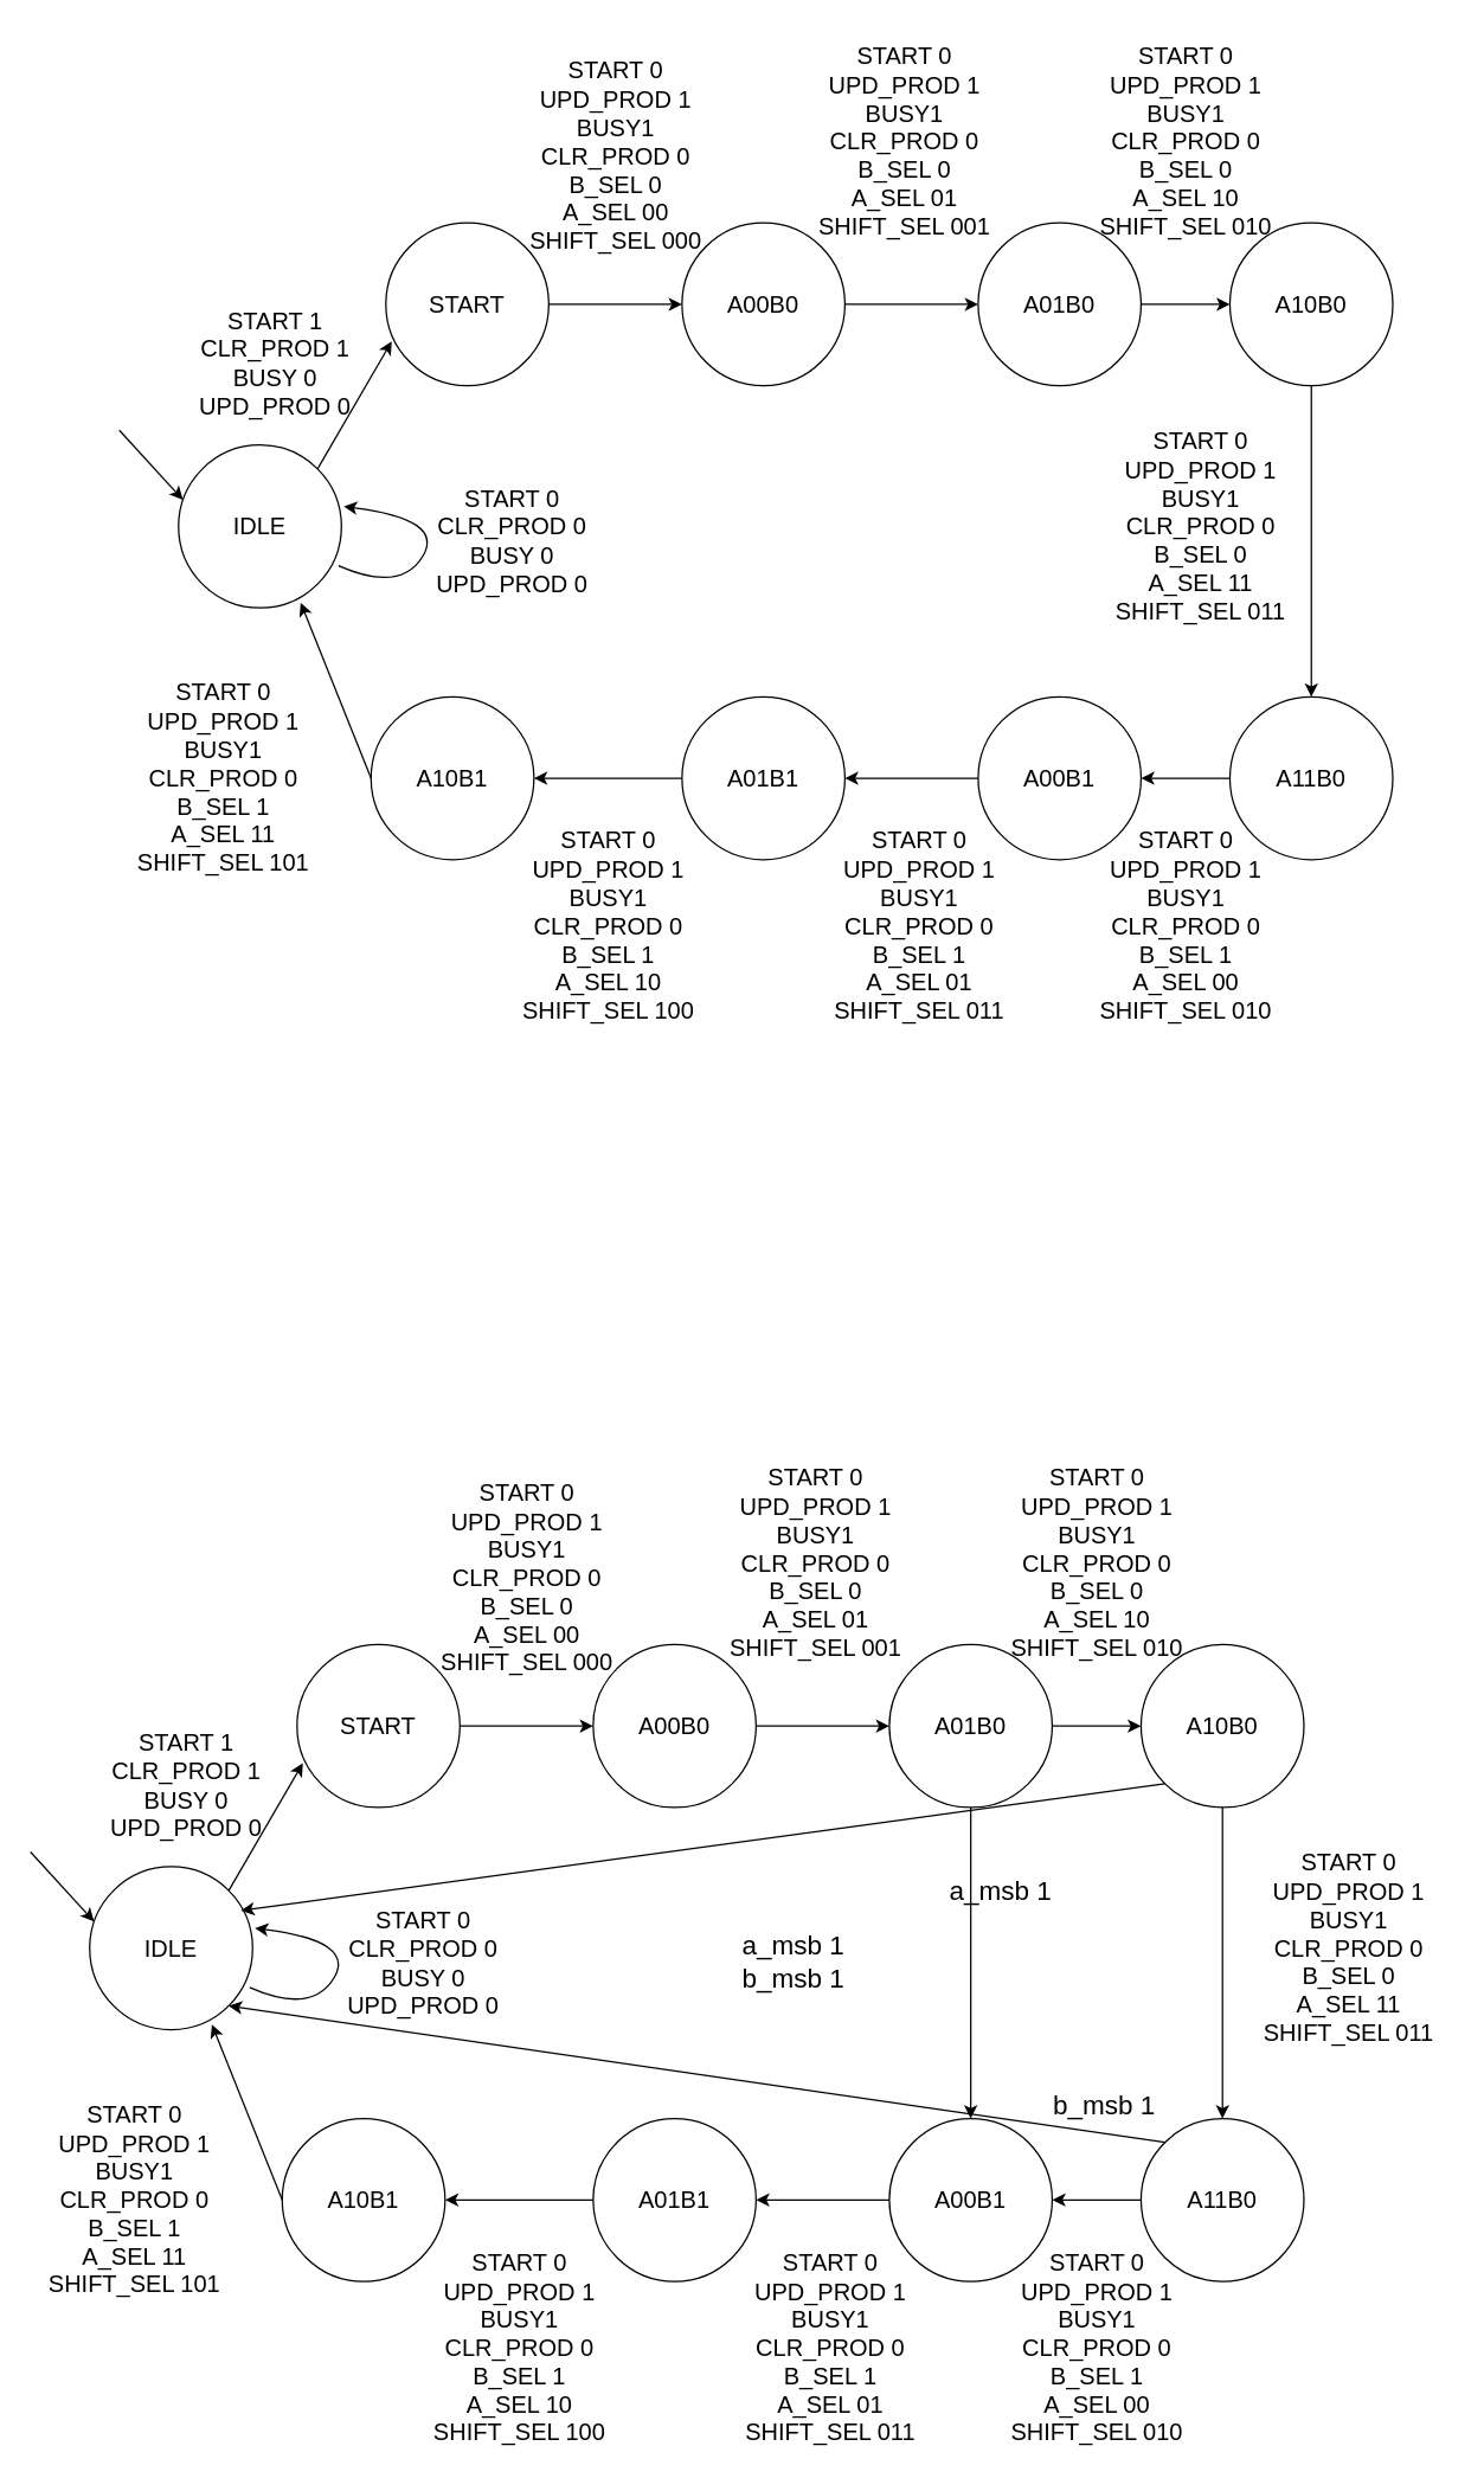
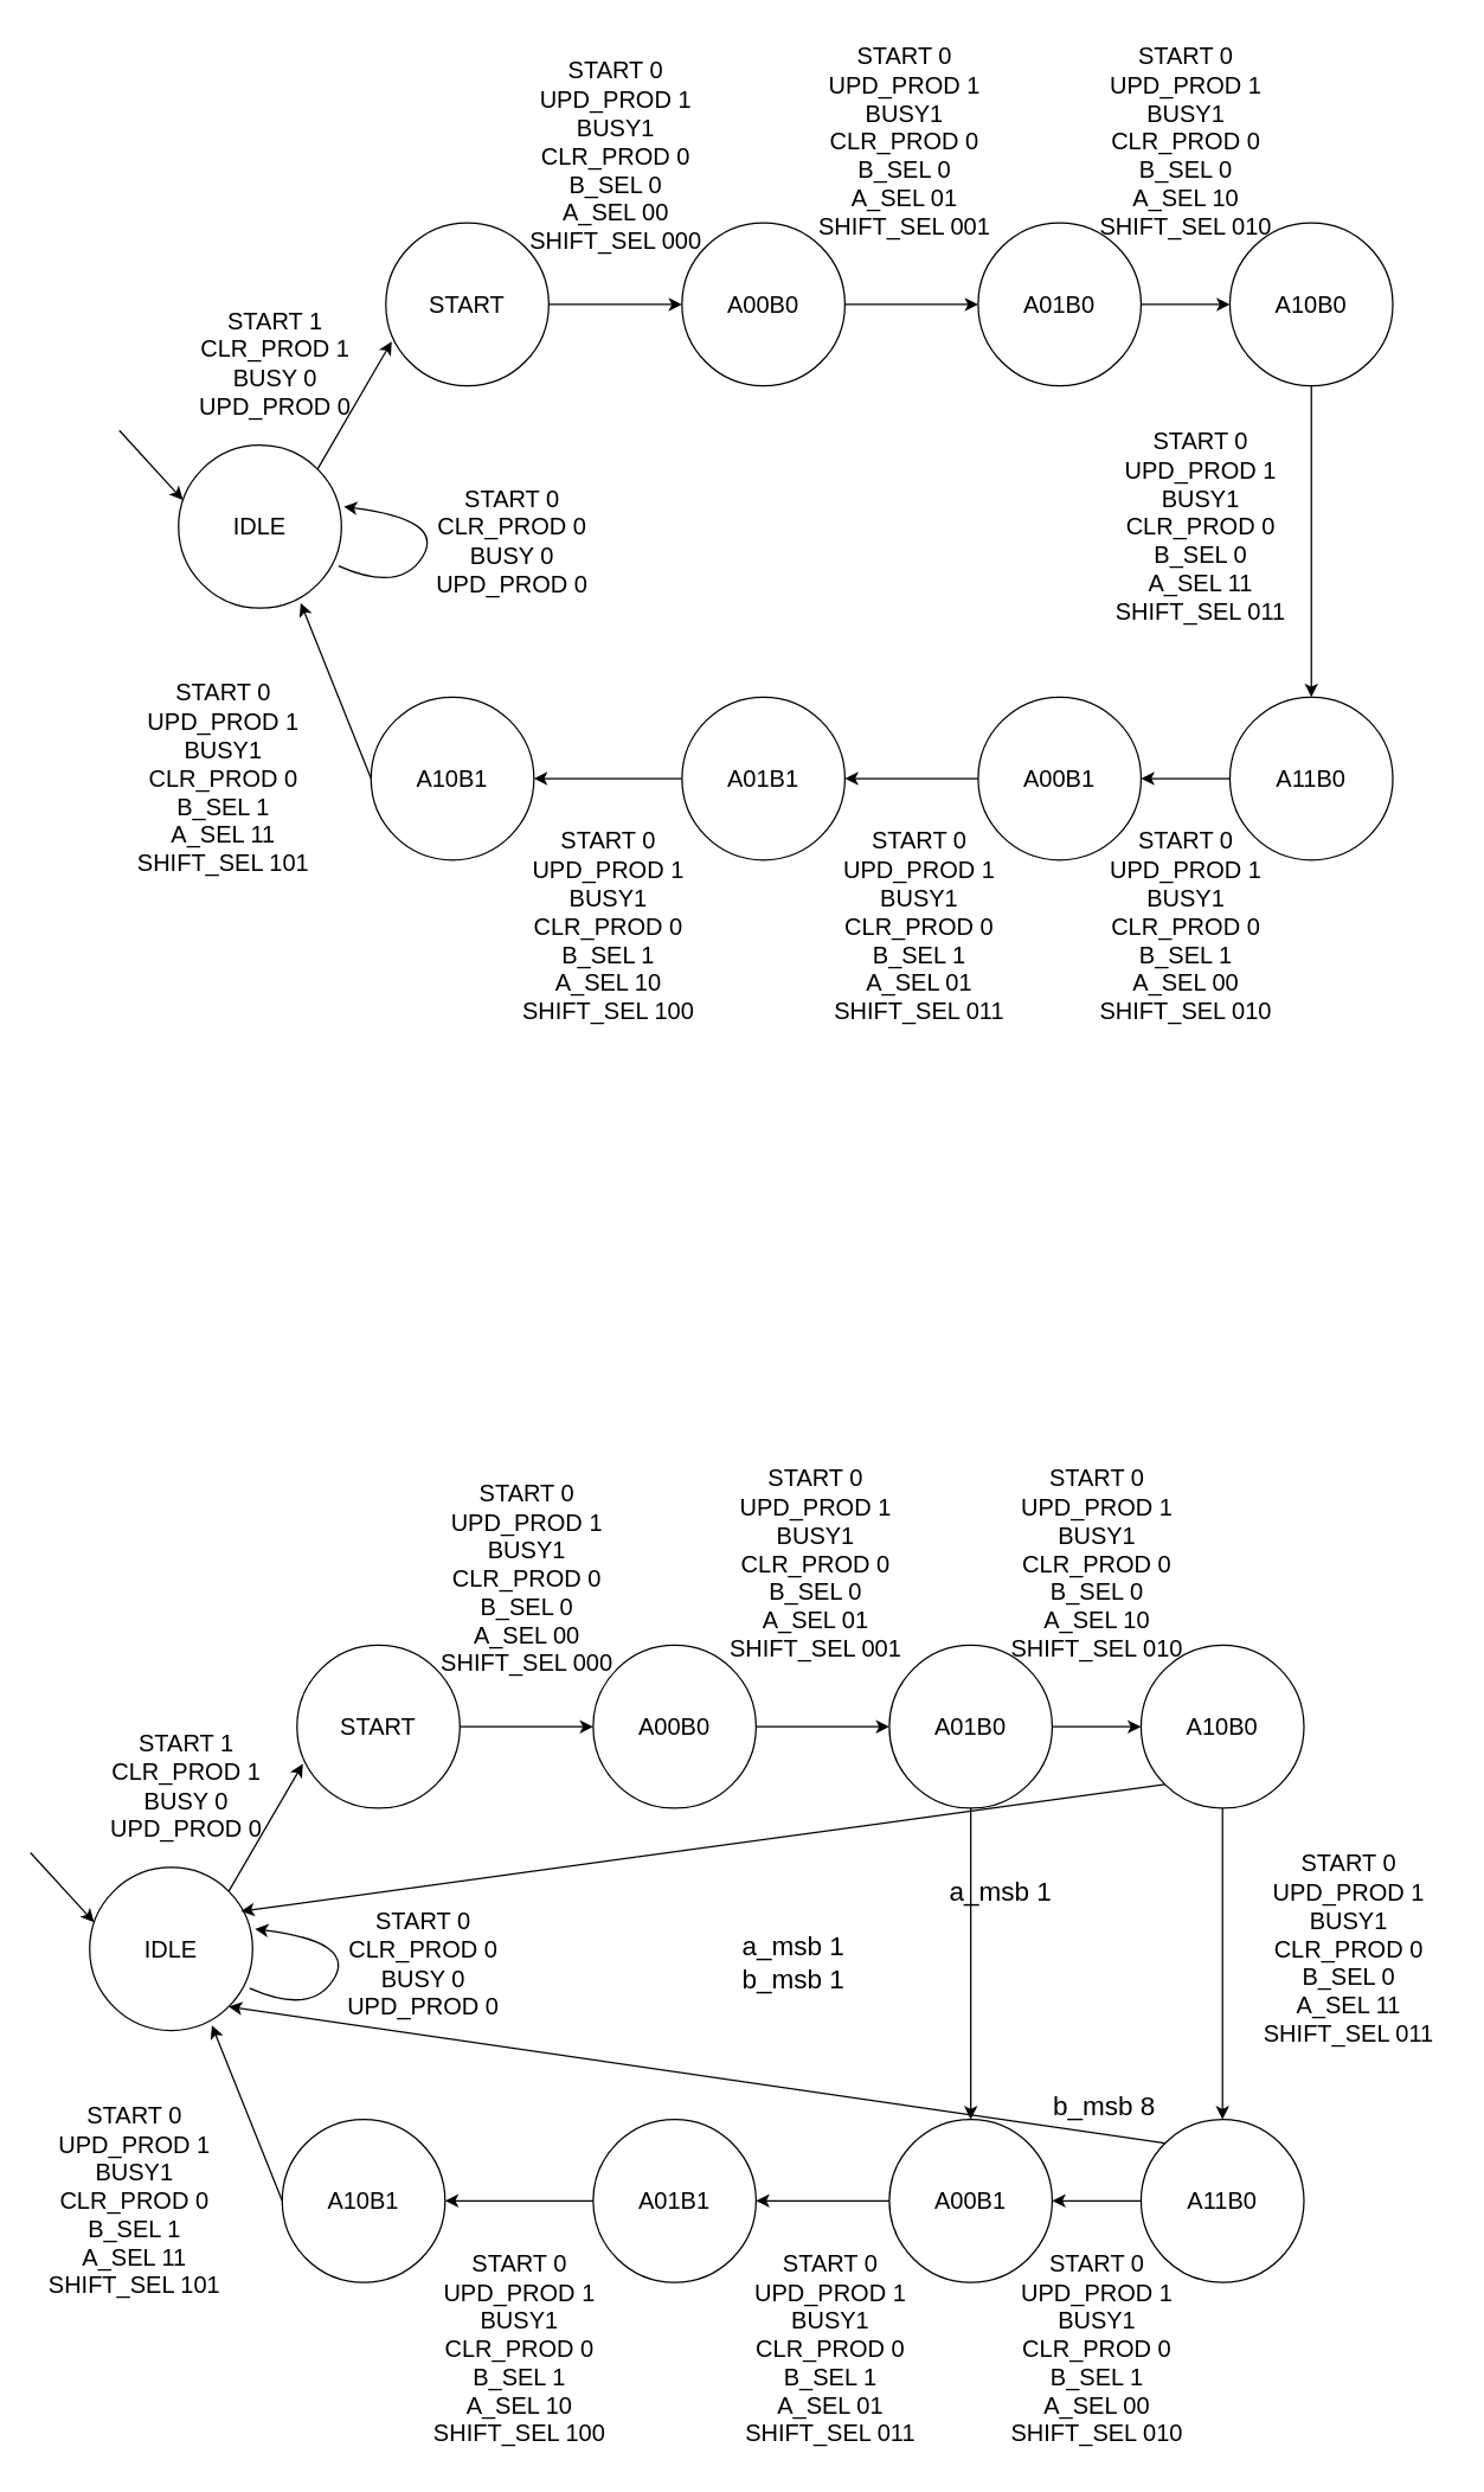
- <mxCell id="65" value="&lt;div&gt;&lt;br&gt;&lt;/div&gt;&lt;div&gt;&lt;font style=&quot;font-size: 18px;&quot;&gt;b_msb 1&lt;/font&gt;&lt;/div&gt;" style="text;html=1;align=center;verticalAlign=middle;resizable=0;points=[];autosize=1;strokeColor=none;fillColor=none;" vertex="1" parent="1"><mxGeometry x="700" y="1390" width="90" height="50" as="geometry" /></mxCell>
+ <mxCell id="65" value="&lt;div&gt;&lt;br&gt;&lt;/div&gt;&lt;div&gt;&lt;font style=&quot;font-size: 18px;&quot;&gt;b_msb 8&lt;/font&gt;&lt;/div&gt;" style="text;html=1;align=center;verticalAlign=middle;resizable=0;points=[];autosize=1;strokeColor=none;fillColor=none;" vertex="1" parent="1"><mxGeometry x="700" y="1390" width="90" height="50" as="geometry" /></mxCell>
